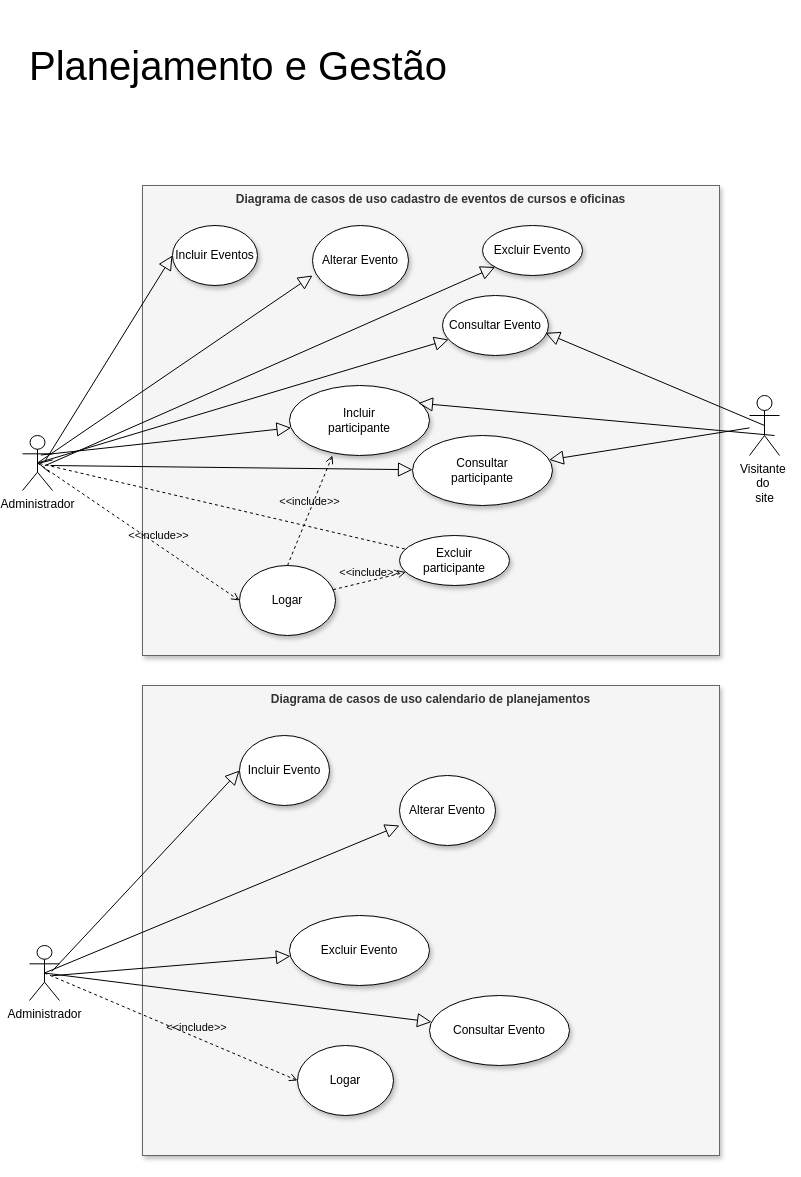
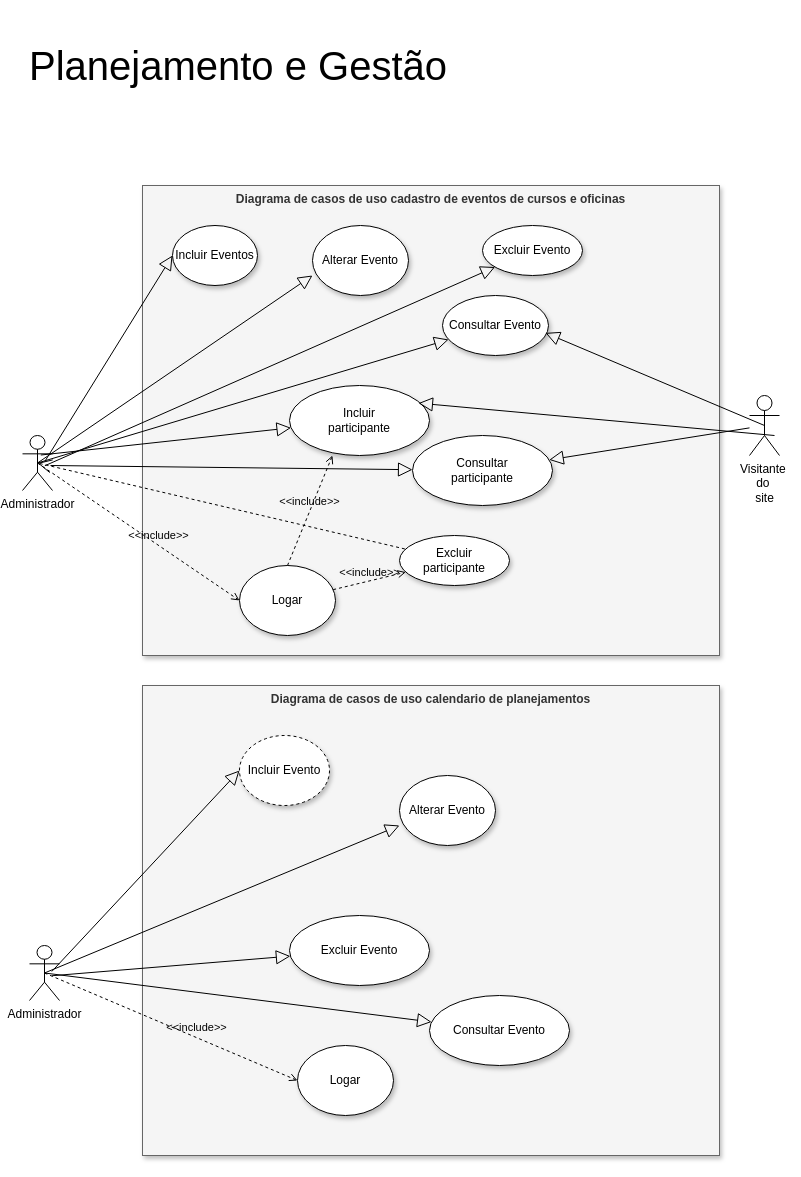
- <mxCell id="4" value="Incluir Evento" style="ellipse;whiteSpace=wrap;html=1;shadow=1;" parent="1" vertex="1"><mxGeometry x="237" y="735" width="90" height="70" as="geometry" /></mxCell>
+ <mxCell id="4" value="Incluir Evento" style="ellipse;whiteSpace=wrap;html=1;shadow=1;dashed=1;" parent="1" vertex="1"><mxGeometry x="237" y="735" width="90" height="70" as="geometry" /></mxCell>
